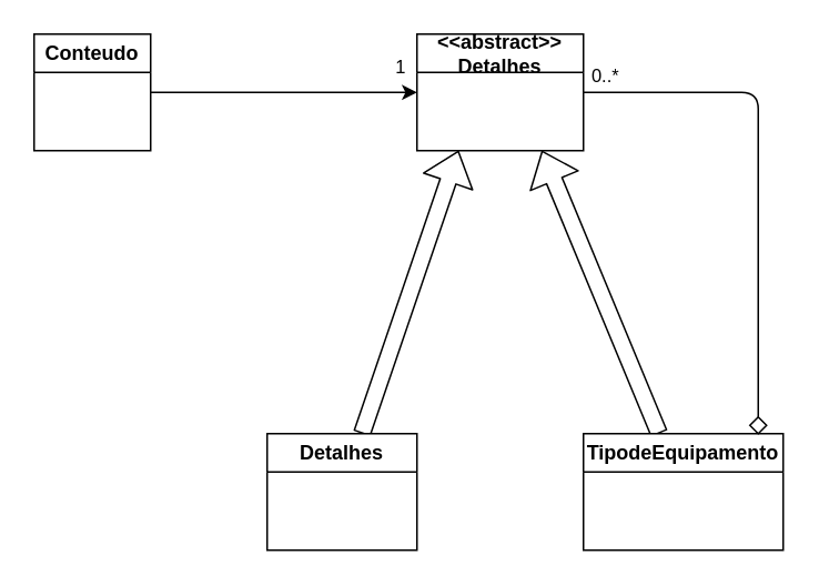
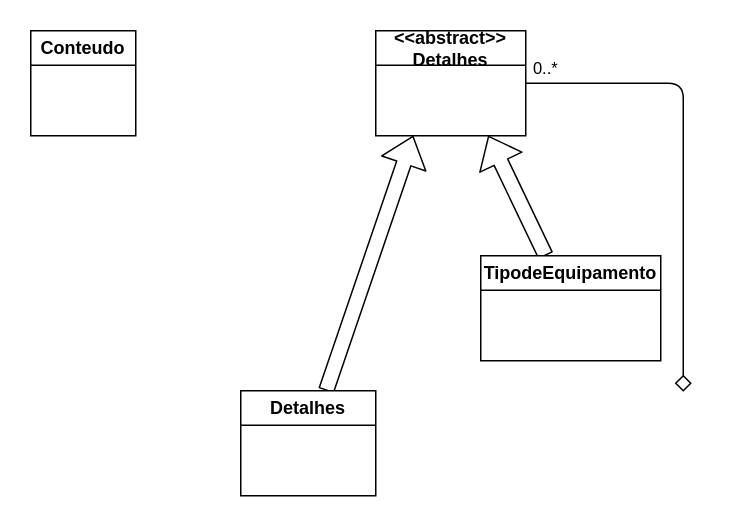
- <mxCell id="2" value="1" style="edgeStyle=none;html=1;entryX=0;entryY=0.5;entryDx=0;entryDy=0;" edge="1" parent="1" source="3" target="4"><mxGeometry x="0.875" y="15" relative="1" as="geometry"><mxPoint as="offset" /></mxGeometry></mxCell>
- <mxCell id="8" value="TipodeEquipamento" style="swimlane;whiteSpace=wrap;html=1;" vertex="1" parent="1"><mxGeometry x="350" y="260" width="120" height="70" as="geometry" /></mxCell>
+ <mxCell id="8" value="TipodeEquipamento" style="swimlane;whiteSpace=wrap;html=1;" vertex="1" parent="1"><mxGeometry x="320" y="170" width="120" height="70" as="geometry" /></mxCell>
